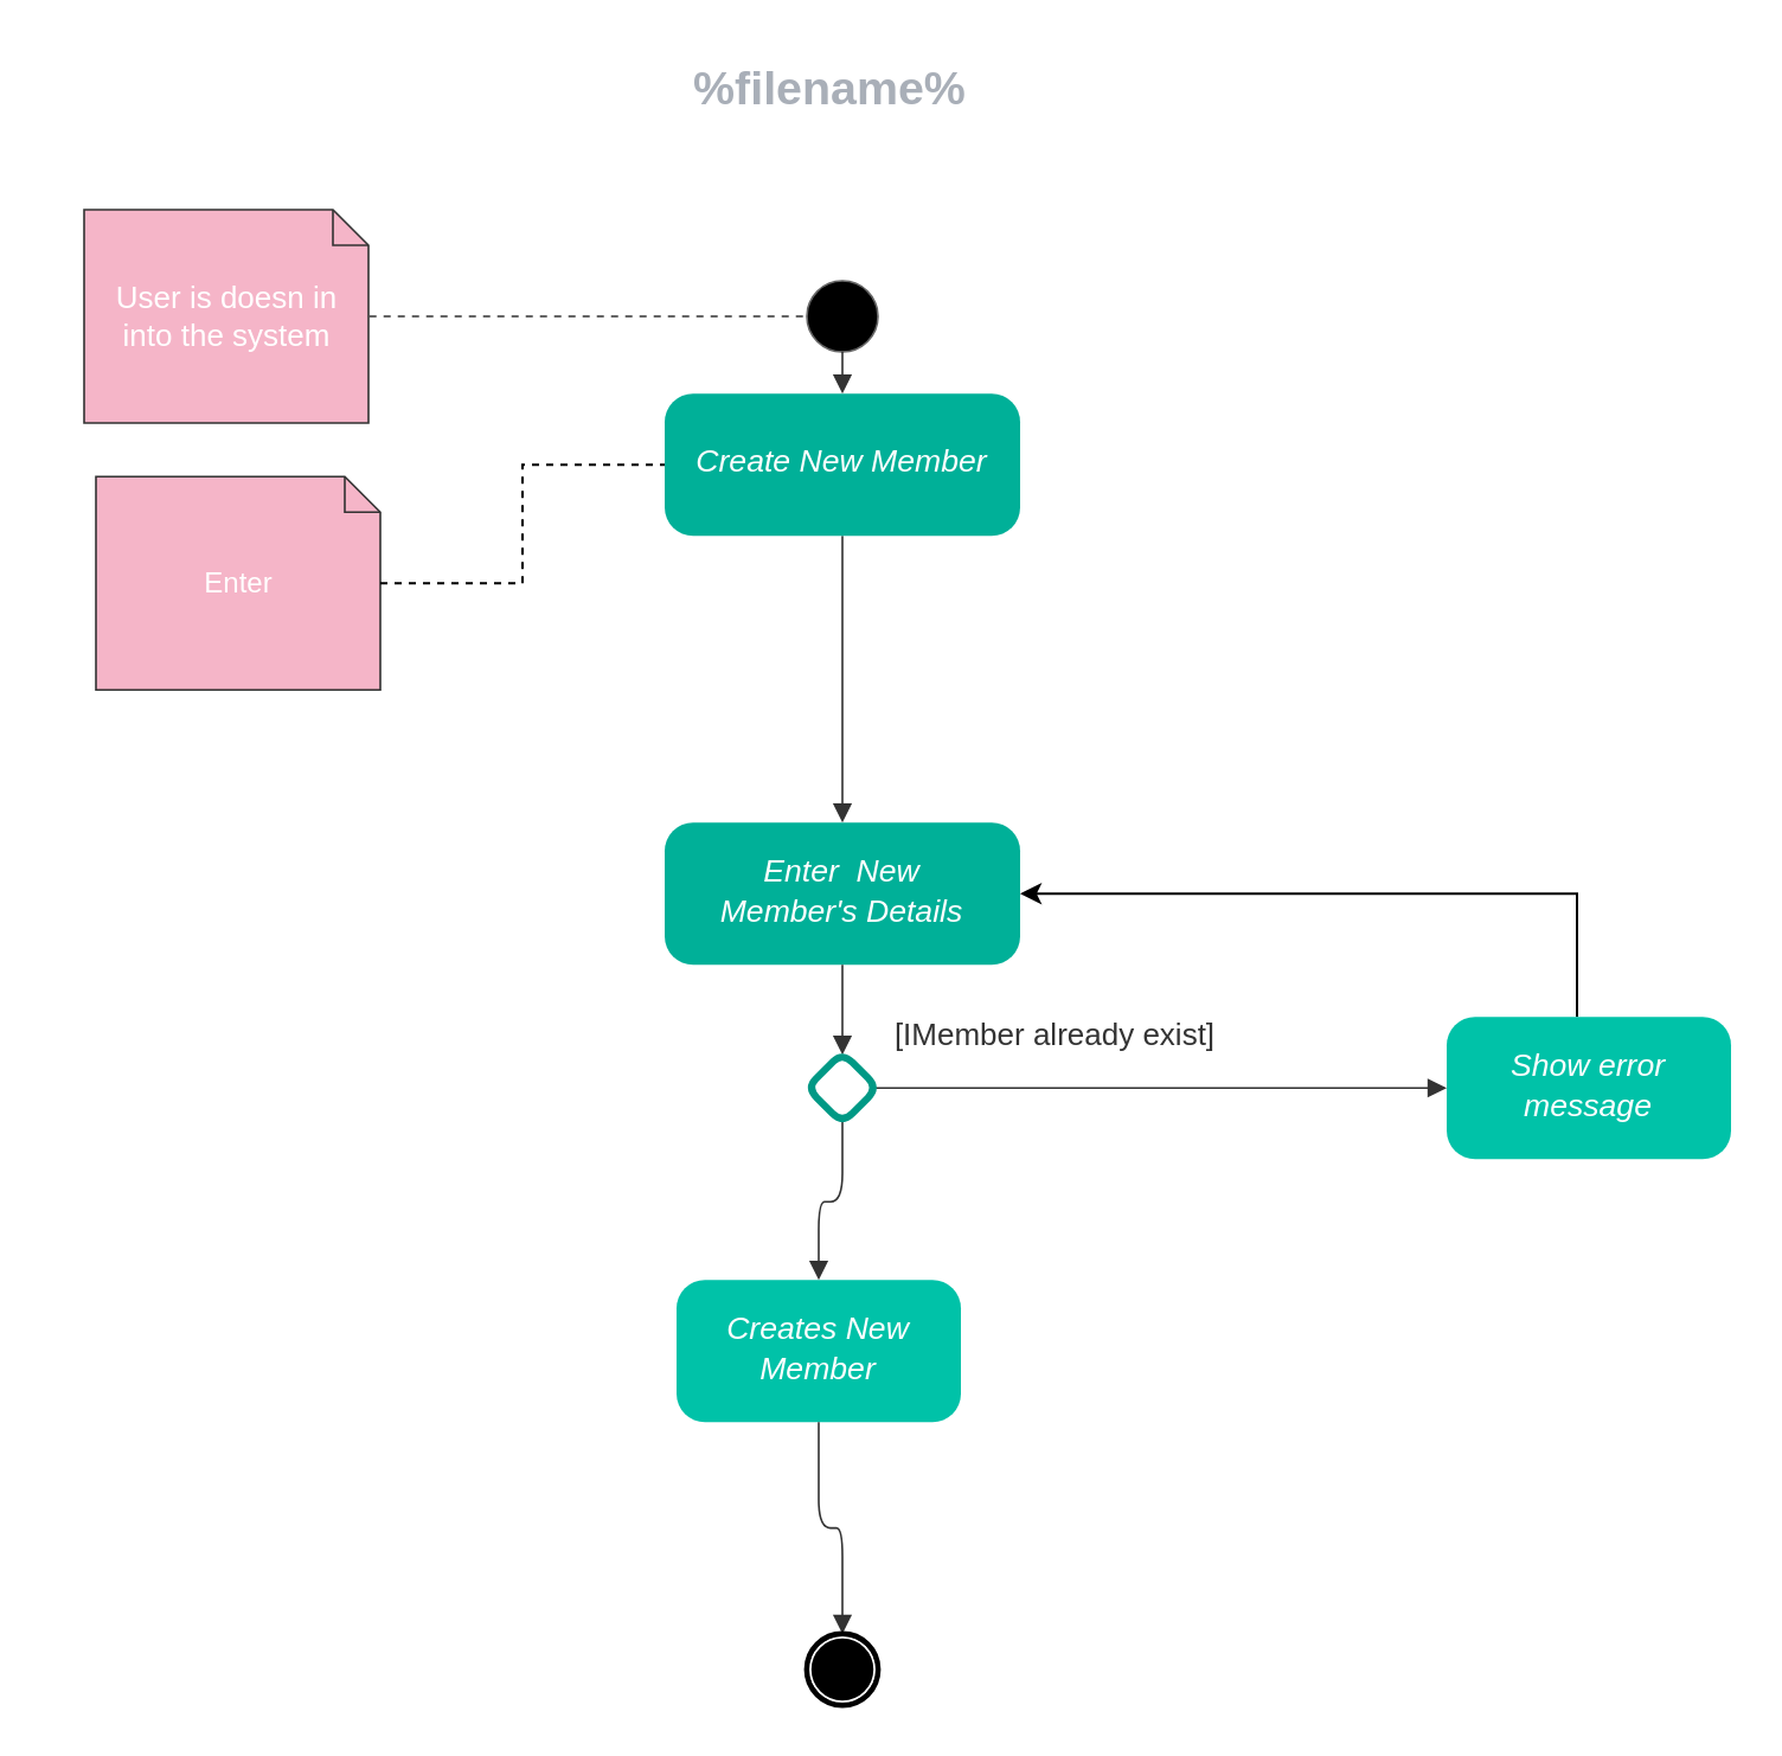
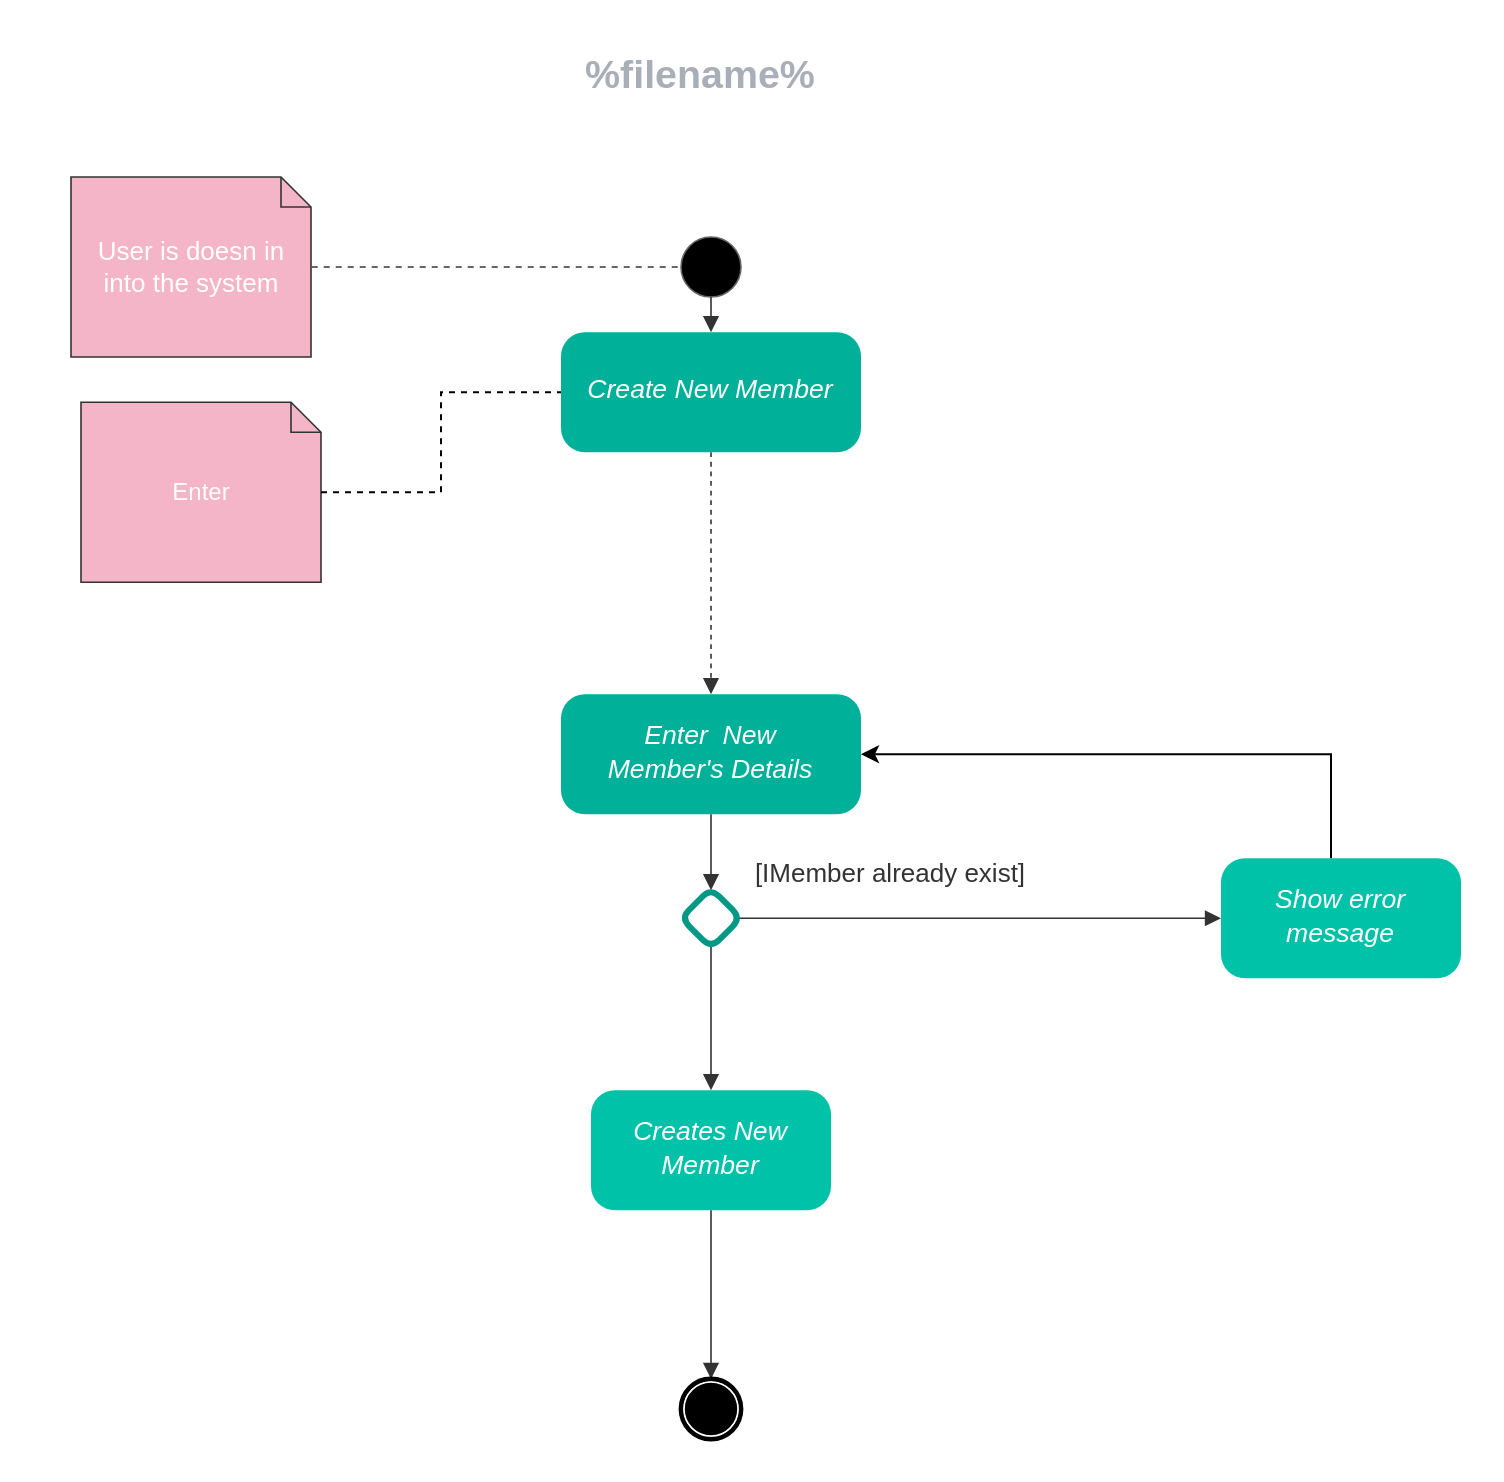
- <mxCell id="3" value="" style="html=1;jettySize=18;whiteSpace=wrap;fontSize=13;fontFamily=helvetica;strokeColor=#333333;strokeOpacity=100;strokeWidth=0.8;rounded=1;arcSize=24;edgeStyle=orthogonalEdgeStyle;startArrow=none;;endArrow=block;endFill=1;;exitX=0.5;exitY=1;entryX=0.5;entryY=0;entryPerimeter=0;exitDx=0;exitDy=0;" parent="1" source="21" target="4" edge="1"><mxGeometry width="100" height="100" relative="1" as="geometry"><Array as="points" /><mxPoint x="355" y="309" as="sourcePoint" /></mxGeometry></mxCell>
+ <mxCell id="3" value="" style="html=1;jettySize=18;whiteSpace=wrap;fontSize=13;fontFamily=helvetica;strokeColor=#333333;strokeOpacity=100;strokeWidth=0.8;rounded=1;arcSize=24;edgeStyle=orthogonalEdgeStyle;startArrow=none;endArrow=block;endFill=1;exitX=0.5;exitY=1;entryX=0.5;entryY=0;entryPerimeter=0;exitDx=0;exitDy=0;dashed=1;" parent="1" source="21" target="4" edge="1"><mxGeometry width="100" height="100" relative="1" as="geometry"><Array as="points" /><mxPoint x="355" y="309" as="sourcePoint" /></mxGeometry></mxCell>
- <mxCell id="7" value="&lt;div style=&quot;display: flex ; justify-content: center ; text-align: center ; align-items: baseline ; font-size: 0 ; line-height: 1.25 ; margin-left: 8.4px ; margin-right: 8.4px ; margin-top: 2.4px ; margin-top: -2px&quot;&gt;&lt;span&gt;&lt;i style=&quot;color: rgb(255 , 255 , 255) ; font-size: 13.3px&quot;&gt;Creates New Member&lt;/i&gt;&lt;br&gt;&lt;/span&gt;&lt;/div&gt;" style="rounded=1;arcSize=20;whiteSpace=wrap;overflow=block;blockSpacing=1;html=1;fontSize=13;spacing=3.6;strokeOpacity=0;fillOpacity=100;fillColor=#00c2a8;strokeWidth=0.8;" parent="1" vertex="1"><mxGeometry x="285" y="539.61" width="120" height="60" as="geometry" /></mxCell>
+ <mxCell id="7" value="&lt;div style=&quot;display: flex ; justify-content: center ; text-align: center ; align-items: baseline ; font-size: 0 ; line-height: 1.25 ; margin-left: 8.4px ; margin-right: 8.4px ; margin-top: 2.4px ; margin-top: -2px&quot;&gt;&lt;span&gt;&lt;i style=&quot;color: rgb(255 , 255 , 255) ; font-size: 13.3px&quot;&gt;Creates New Member&lt;/i&gt;&lt;br&gt;&lt;/span&gt;&lt;/div&gt;" style="rounded=1;arcSize=20;whiteSpace=wrap;overflow=block;blockSpacing=1;html=1;fontSize=13;spacing=3.6;strokeOpacity=0;fillOpacity=100;fillColor=#00c2a8;strokeWidth=0.8;" parent="1" vertex="1"><mxGeometry x="295" y="544.61" width="120" height="60" as="geometry" /></mxCell>
